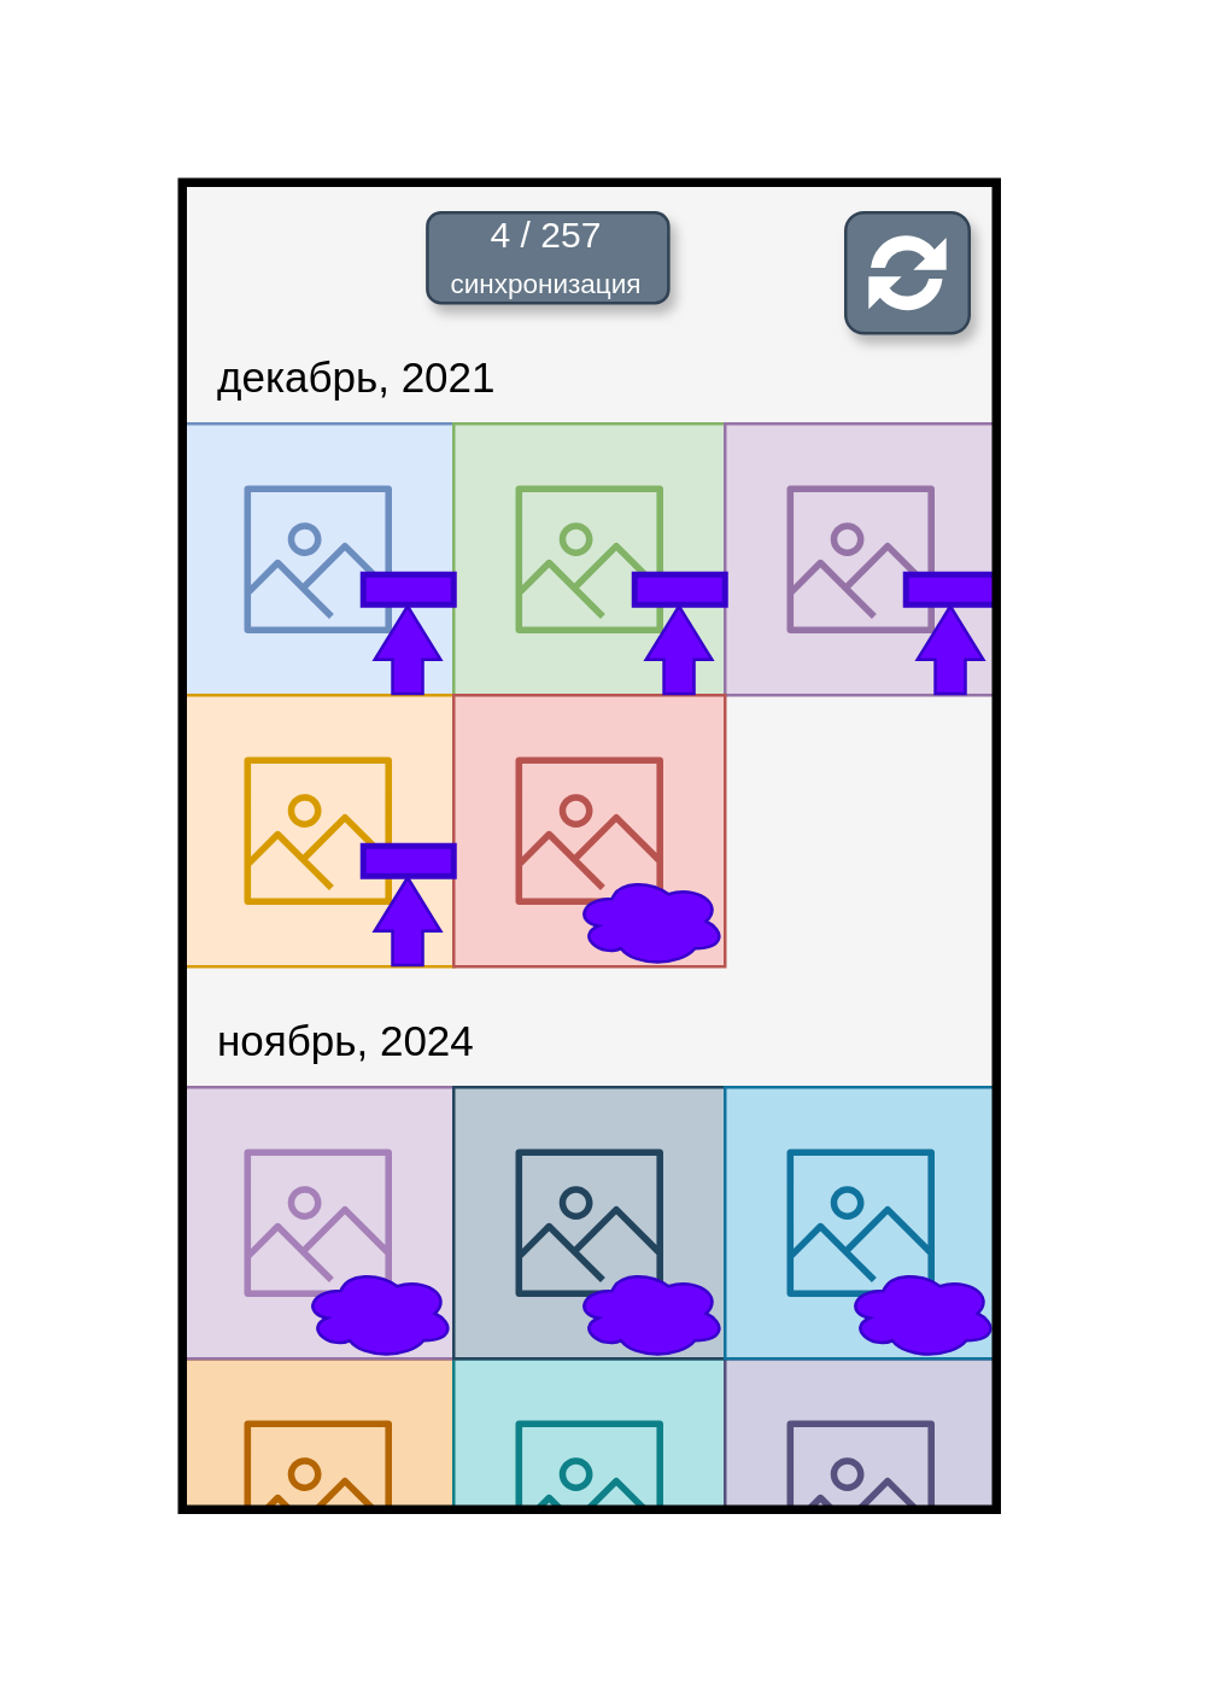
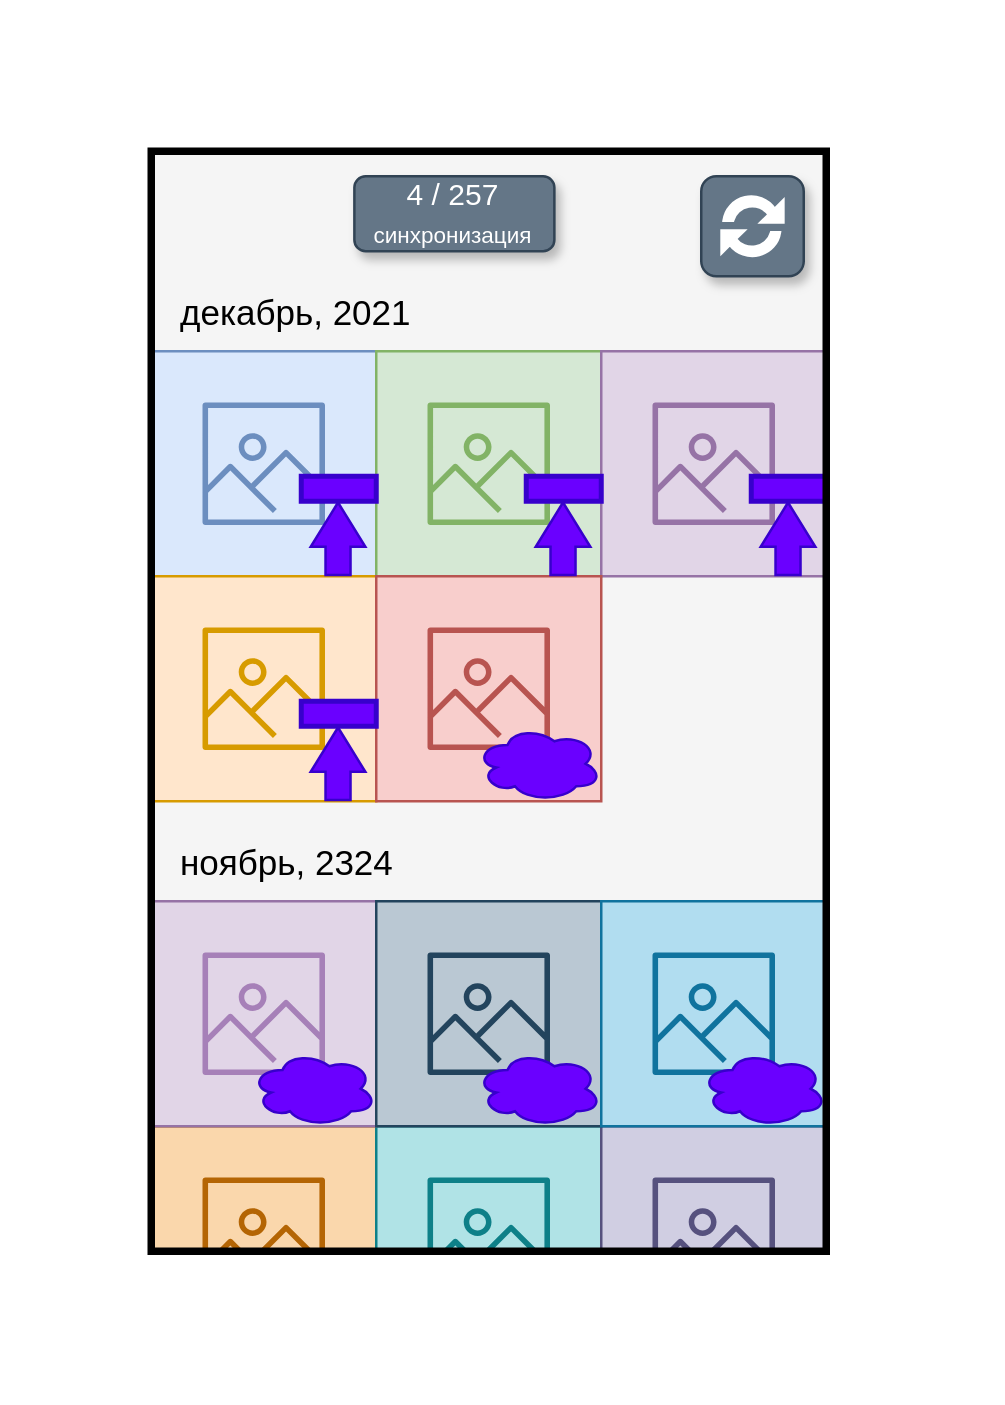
- <mxCell id="27" value="ноябрь, 2024" style="text;html=1;strokeColor=none;fillColor=none;align=left;verticalAlign=middle;whiteSpace=wrap;rounded=0;fontSize=14;" vertex="1" parent="1"><mxGeometry x="70" y="330" width="250" height="30" as="geometry" /></mxCell>
+ <mxCell id="27" value="ноябрь, 2324" style="text;html=1;strokeColor=none;fillColor=none;align=left;verticalAlign=middle;whiteSpace=wrap;rounded=0;fontSize=14;" vertex="1" parent="1"><mxGeometry x="70" y="330" width="250" height="30" as="geometry" /></mxCell>
